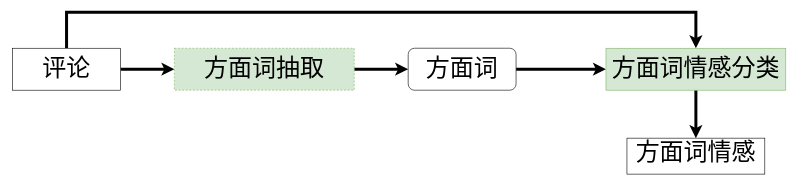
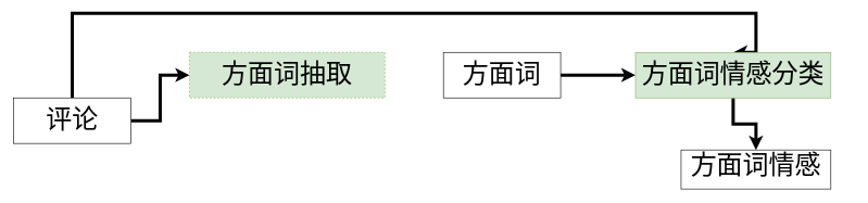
- <mxCell id="4" value="&lt;div style=&quot;&quot;&gt;&lt;span style=&quot;font-size: 40px; background-color: initial;&quot;&gt;&lt;font face=&quot;Helvetica&quot;&gt;评论&lt;/font&gt;&lt;/span&gt;&lt;/div&gt;" style="rounded=0;whiteSpace=wrap;html=1;fontFamily=Times New Roman;fontSize=78;fillColor=#FFFFFF;align=center;labelPosition=center;verticalLabelPosition=middle;verticalAlign=bottom;" parent="1" vertex="1"><mxGeometry x="20" y="80" width="180" height="70" as="geometry" /></mxCell>
+ <mxCell id="4" value="&lt;div style=&quot;&quot;&gt;&lt;span style=&quot;font-size: 40px; background-color: initial;&quot;&gt;&lt;font face=&quot;Helvetica&quot;&gt;评论&lt;/font&gt;&lt;/span&gt;&lt;/div&gt;" style="rounded=0;whiteSpace=wrap;html=1;fontFamily=Times New Roman;fontSize=78;fillColor=#FFFFFF;align=center;labelPosition=center;verticalLabelPosition=middle;verticalAlign=bottom;" parent="1" vertex="1"><mxGeometry x="20" y="150" width="180" height="70" as="geometry" /></mxCell>
- <mxCell id="5" style="edgeStyle=orthogonalEdgeStyle;rounded=0;orthogonalLoop=1;jettySize=auto;html=1;exitX=1;exitY=0.5;exitDx=0;exitDy=0;entryX=0;entryY=0.5;entryDx=0;entryDy=0;strokeWidth=5;fontFamily=Helvetica;fontSize=40;" parent="1" source="6" target="8" edge="1"><mxGeometry relative="1" as="geometry" /></mxCell>
- <mxCell id="8" value="&lt;div style=&quot;&quot;&gt;&lt;span style=&quot;font-size: 40px; background-color: initial;&quot;&gt;&lt;font face=&quot;Helvetica&quot;&gt;方面词&lt;/font&gt;&lt;/span&gt;&lt;/div&gt;" style="whiteSpace=wrap;html=1;fontFamily=Times New Roman;fontSize=78;fillColor=#FFFFFF;align=center;labelPosition=center;verticalLabelPosition=middle;verticalAlign=bottom;rounded=1;" parent="1" vertex="1"><mxGeometry x="680" y="80" width="180" height="70" as="geometry" /></mxCell>
+ <mxCell id="8" value="&lt;div style=&quot;&quot;&gt;&lt;span style=&quot;font-size: 40px; background-color: initial;&quot;&gt;&lt;font face=&quot;Helvetica&quot;&gt;方面词&lt;/font&gt;&lt;/span&gt;&lt;/div&gt;" style="rounded=0;whiteSpace=wrap;html=1;fontFamily=Times New Roman;fontSize=78;fillColor=#FFFFFF;align=center;labelPosition=center;verticalLabelPosition=middle;verticalAlign=bottom;" parent="1" vertex="1"><mxGeometry x="680" y="80" width="180" height="70" as="geometry" /></mxCell>
- <mxCell id="10" value="&lt;font face=&quot;Helvetica&quot;&gt;&lt;span style=&quot;font-size: 40px;&quot;&gt;方面词情感分类&lt;/span&gt;&lt;/font&gt;" style="rounded=0;whiteSpace=wrap;html=1;fontFamily=Times New Roman;fontSize=78;fillColor=#d5e8d4;align=center;labelPosition=center;verticalLabelPosition=middle;verticalAlign=bottom;strokeColor=#82b366;" parent="1" vertex="1"><mxGeometry x="1010" y="80" width="300" height="70" as="geometry" /></mxCell>
+ <mxCell id="10" value="&lt;font face=&quot;Helvetica&quot;&gt;&lt;span style=&quot;font-size: 40px;&quot;&gt;方面词情感分类&lt;/span&gt;&lt;/font&gt;" style="rounded=0;whiteSpace=wrap;html=1;fontFamily=Times New Roman;fontSize=78;fillColor=#d5e8d4;align=center;labelPosition=center;verticalLabelPosition=middle;verticalAlign=bottom;strokeColor=#82b366;" parent="1" vertex="1"><mxGeometry x="975" y="80" width="300" height="70" as="geometry" /></mxCell>
